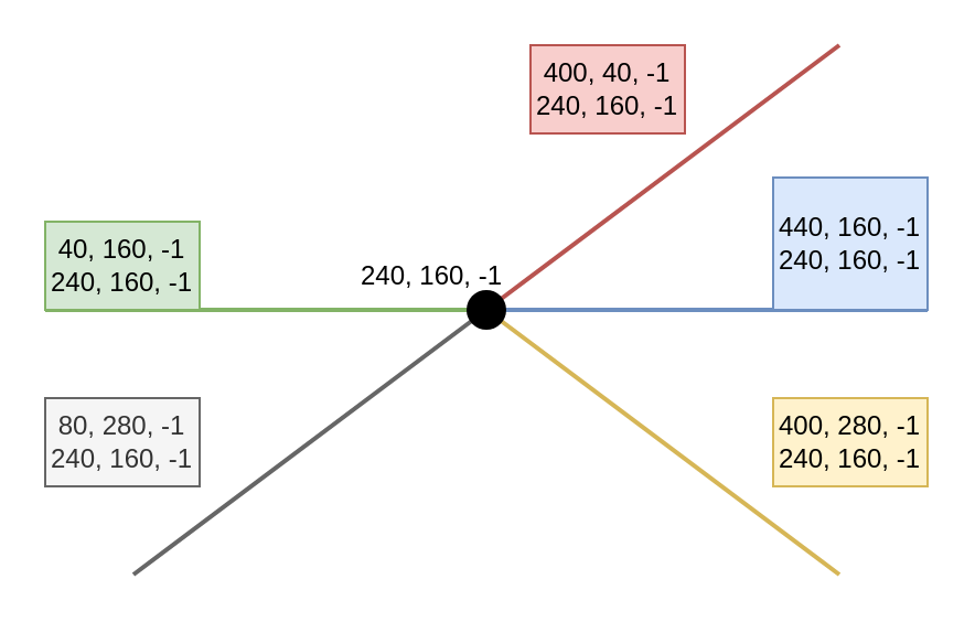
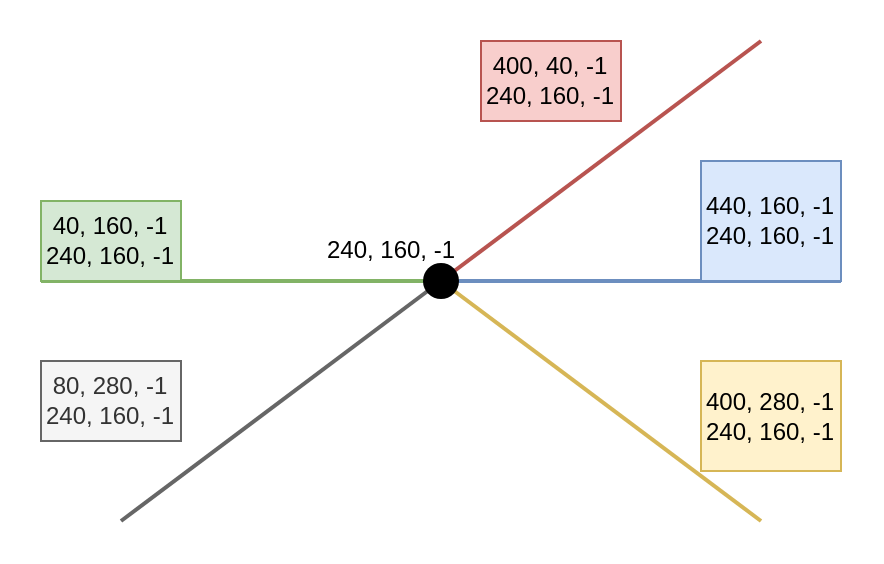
- <mxCell id="13" value="400, 280, -1&lt;div&gt;240, 160, -1&lt;/div&gt;" style="whiteSpace=wrap;html=1;fillColor=#fff2cc;strokeColor=#d6b656;" vertex="1" parent="1"><mxGeometry x="350" y="180" width="70" height="40" as="geometry" /></mxCell>
+ <mxCell id="13" value="400, 280, -1&lt;div&gt;240, 160, -1&lt;/div&gt;" style="whiteSpace=wrap;html=1;fillColor=#fff2cc;strokeColor=#d6b656;" vertex="1" parent="1"><mxGeometry x="350" y="180" width="70" height="55" as="geometry" /></mxCell>
